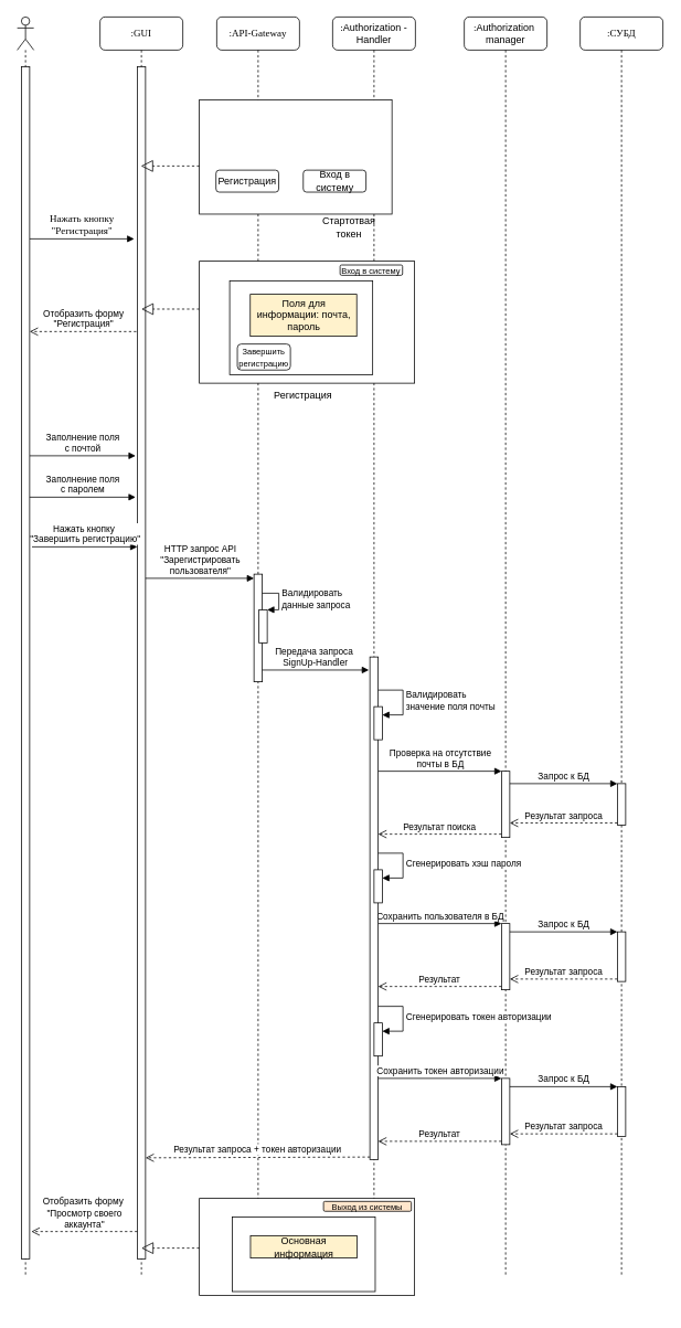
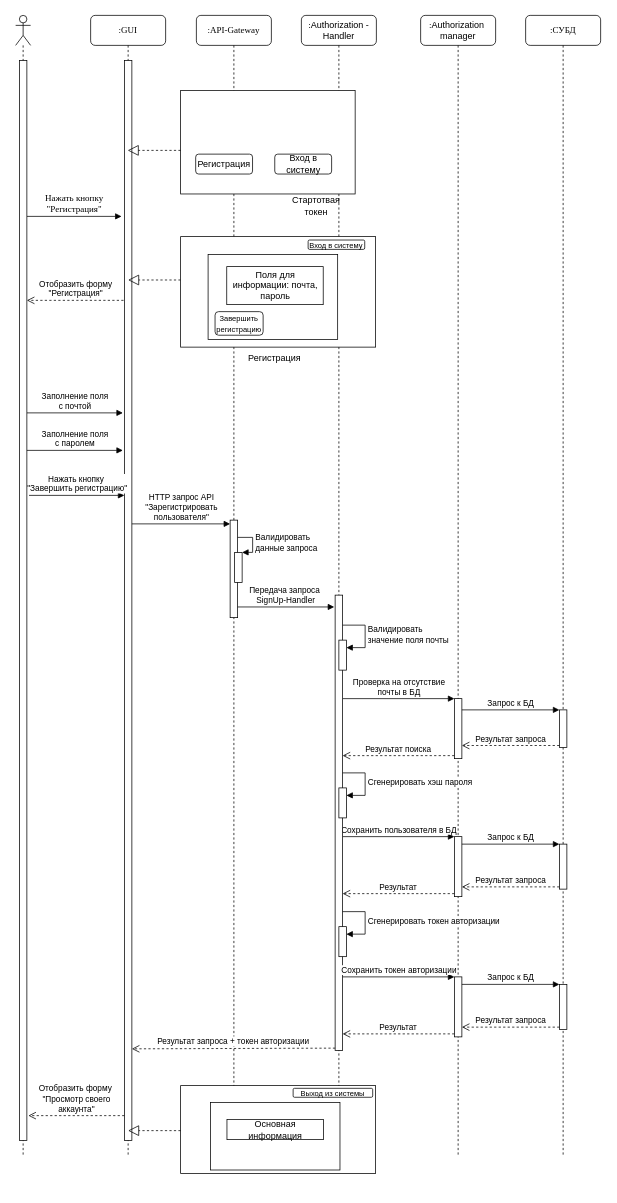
- <mxCell id="53" value="Поля для информации: почта, пароль" style="rounded=0;whiteSpace=wrap;html=1;fillColor=#fff2cc;" vertex="1" parent="47"><mxGeometry x="61.51" y="40" width="128.6" height="50.67" as="geometry" /></mxCell>
+ <mxCell id="53" value="Поля для информации: почта, пароль" style="rounded=0;whiteSpace=wrap;html=1;" vertex="1" parent="47"><mxGeometry x="61.51" y="40" width="128.6" height="50.67" as="geometry" /></mxCell>
- <mxCell id="58" value="&lt;font style=&quot;font-size: 10px;&quot;&gt;Выход из системы&lt;/font&gt;" style="rounded=1;whiteSpace=wrap;html=1;fillColor=#ffe6cc;" vertex="1" parent="56"><mxGeometry x="150" y="3.6" width="106.09" height="11.93" as="geometry" /></mxCell>
+ <mxCell id="58" value="&lt;font style=&quot;font-size: 10px;&quot;&gt;Выход из системы&lt;/font&gt;" style="rounded=1;whiteSpace=wrap;html=1;" vertex="1" parent="56"><mxGeometry x="150" y="3.6" width="106.09" height="11.93" as="geometry" /></mxCell>
- <mxCell id="61" value="Основная информация" style="rounded=0;whiteSpace=wrap;html=1;fillColor=#fff2cc;" vertex="1" parent="56"><mxGeometry x="61.785" y="45" width="128.602" height="27" as="geometry" /></mxCell>
+ <mxCell id="61" value="Основная информация" style="rounded=0;whiteSpace=wrap;html=1;" vertex="1" parent="56"><mxGeometry x="61.785" y="45" width="128.602" height="27" as="geometry" /></mxCell>
